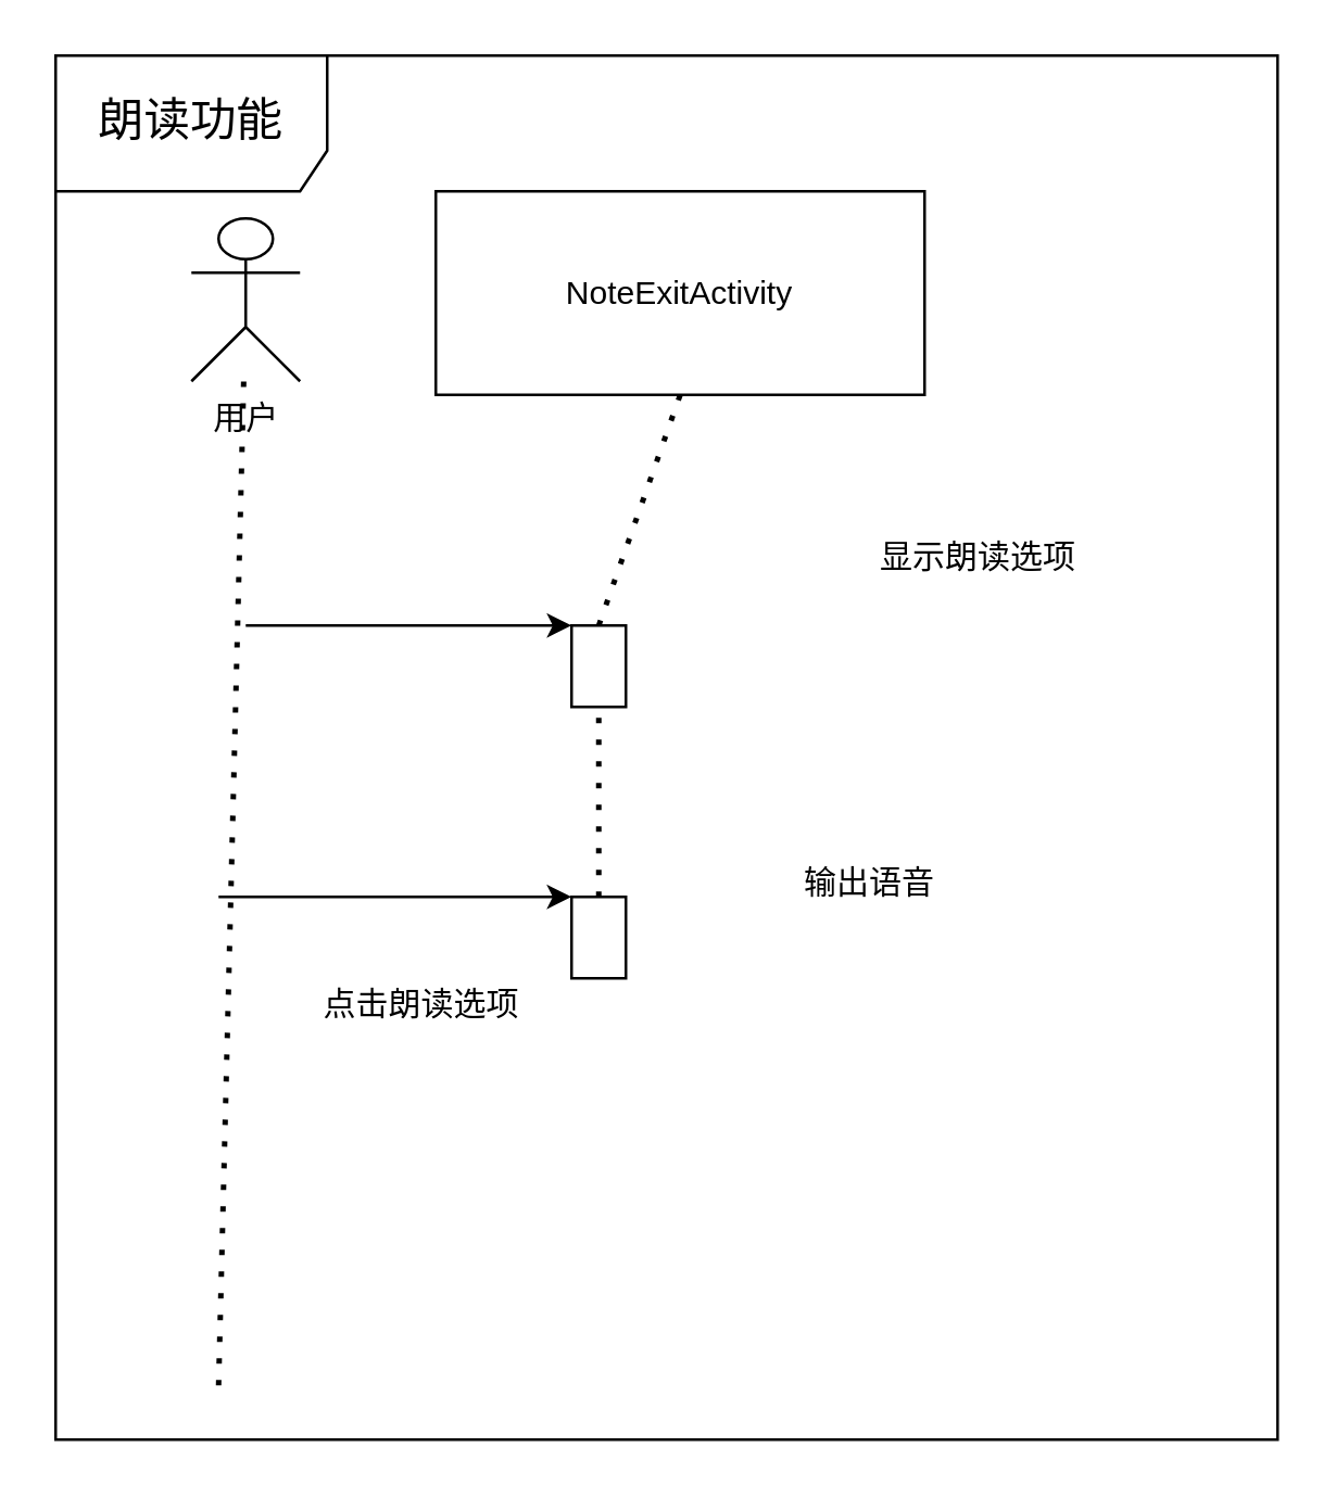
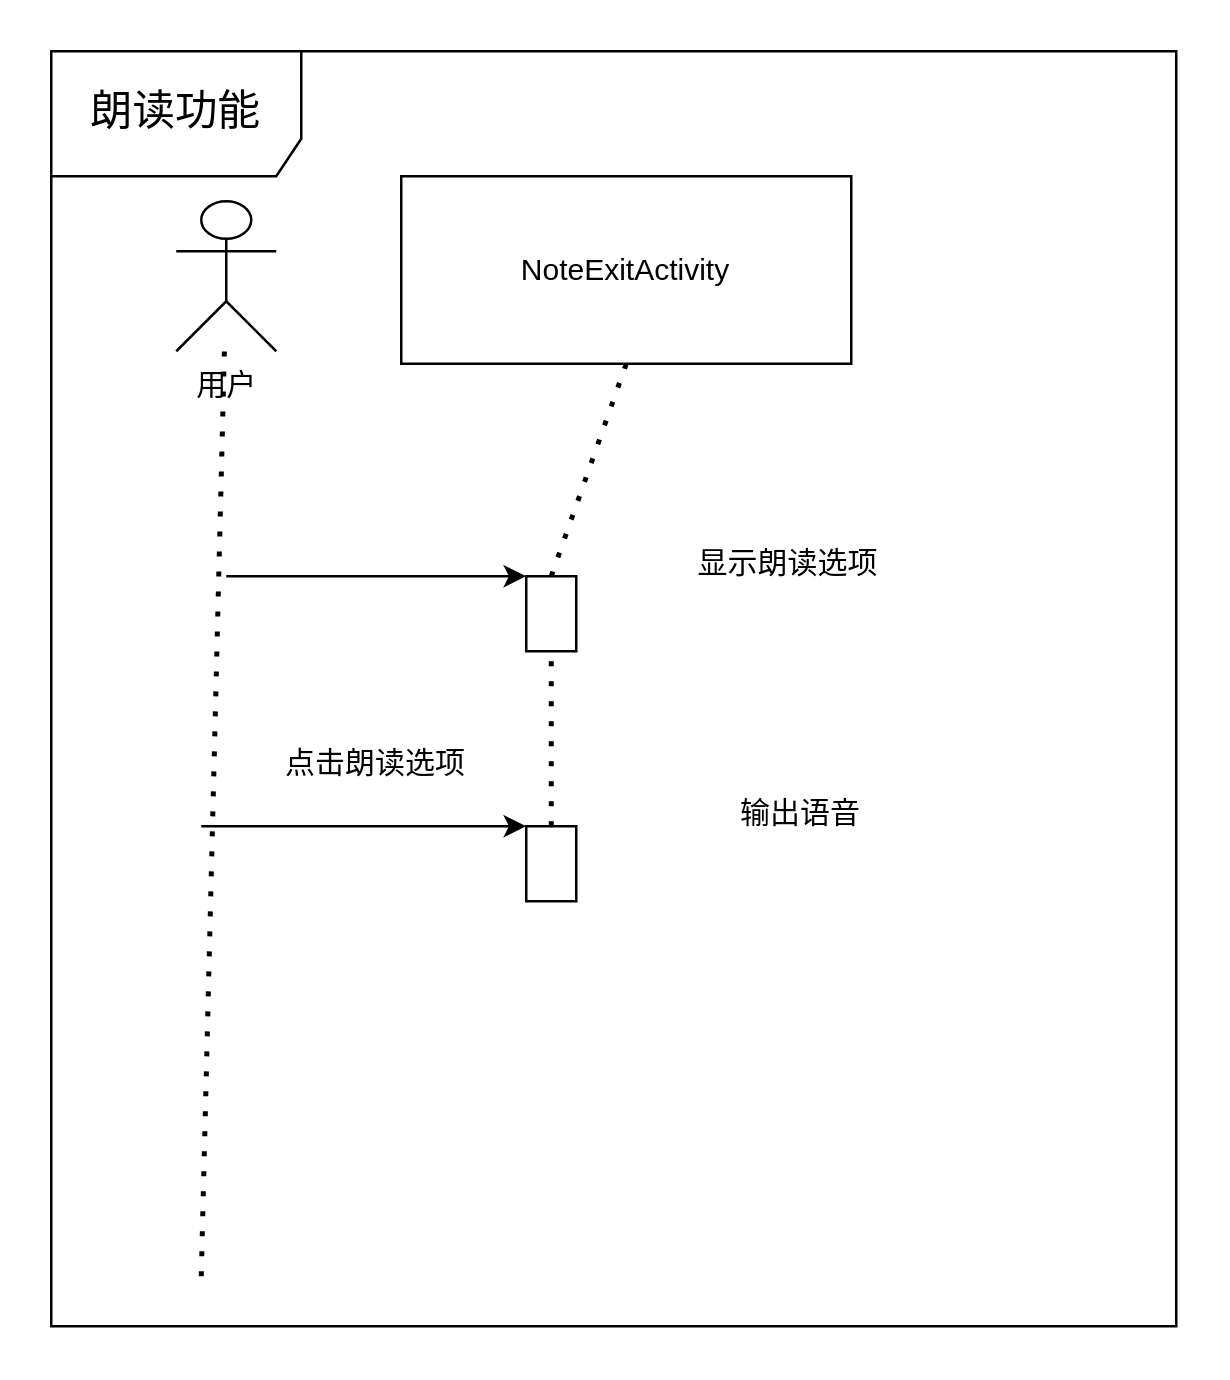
- <mxCell id="12" value="显示朗读选项" style="text;html=1;strokeColor=none;fillColor=none;align=center;verticalAlign=middle;whiteSpace=wrap;rounded=0;" parent="1" vertex="1"><mxGeometry x="315" y="190" width="90" height="30" as="geometry" /></mxCell>
+ <mxCell id="12" value="显示朗读选项" style="text;html=1;strokeColor=none;fillColor=none;align=center;verticalAlign=middle;whiteSpace=wrap;rounded=0;" parent="1" vertex="1"><mxGeometry x="270" y="210" width="90" height="30" as="geometry" /></mxCell>
- <mxCell id="11" value="点击朗读选项" style="text;html=1;strokeColor=none;fillColor=none;align=center;verticalAlign=middle;whiteSpace=wrap;rounded=0;" parent="1" vertex="1"><mxGeometry x="115" y="355" width="80" height="30" as="geometry" /></mxCell>
+ <mxCell id="11" value="点击朗读选项" style="text;html=1;strokeColor=none;fillColor=none;align=center;verticalAlign=middle;whiteSpace=wrap;rounded=0;" parent="1" vertex="1"><mxGeometry x="110" y="290" width="80" height="30" as="geometry" /></mxCell>
